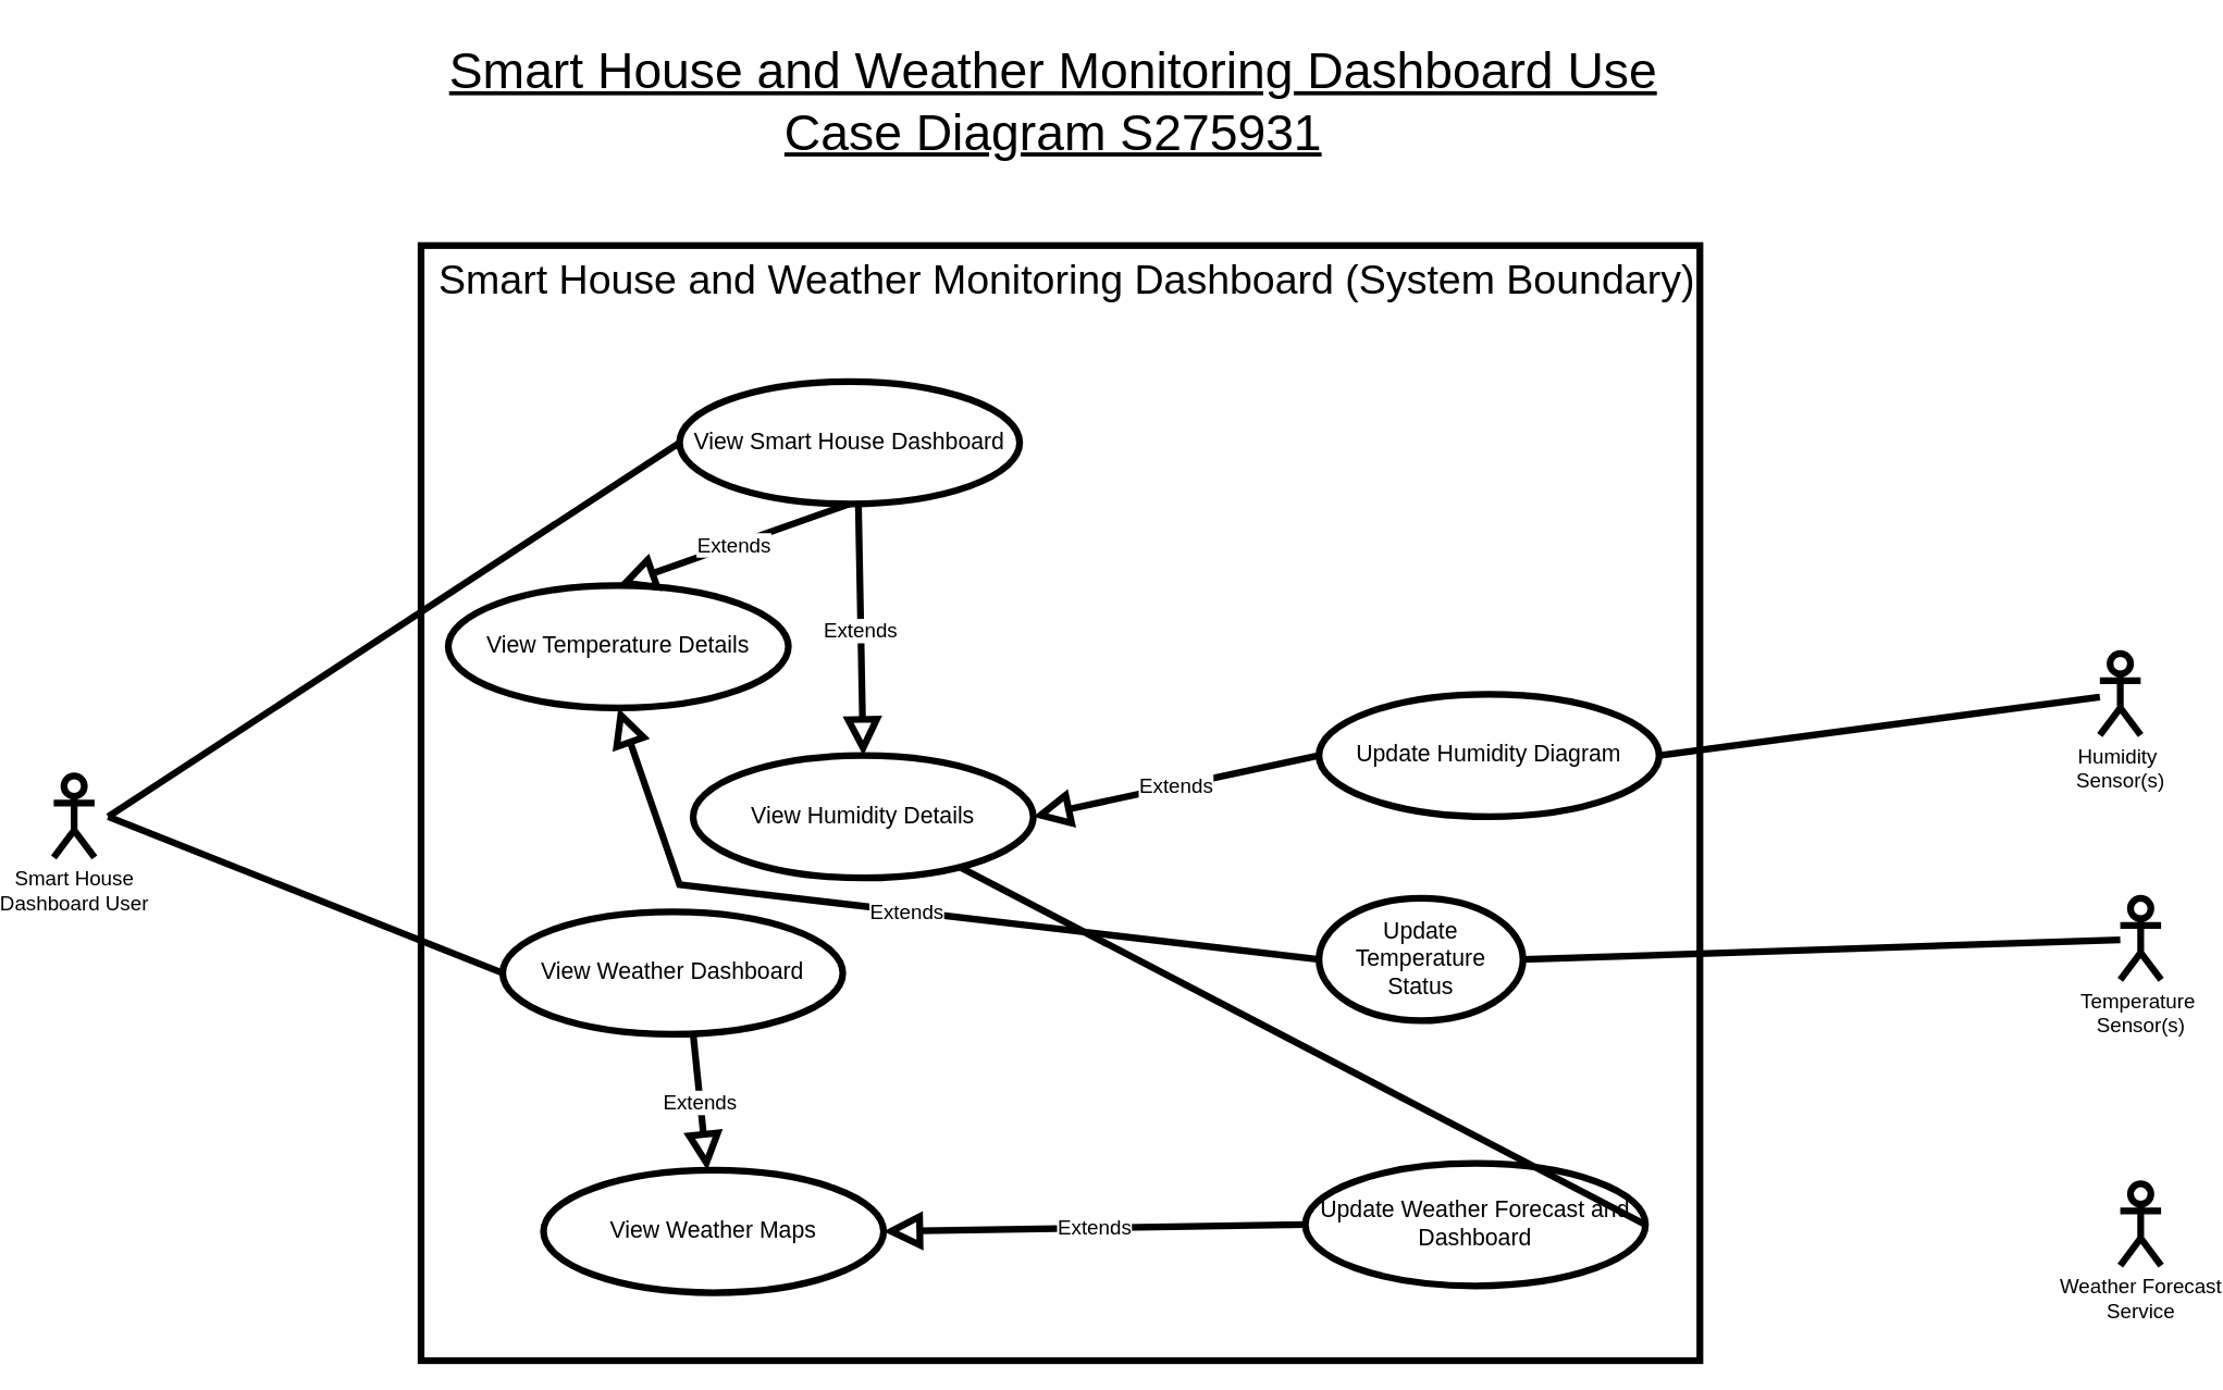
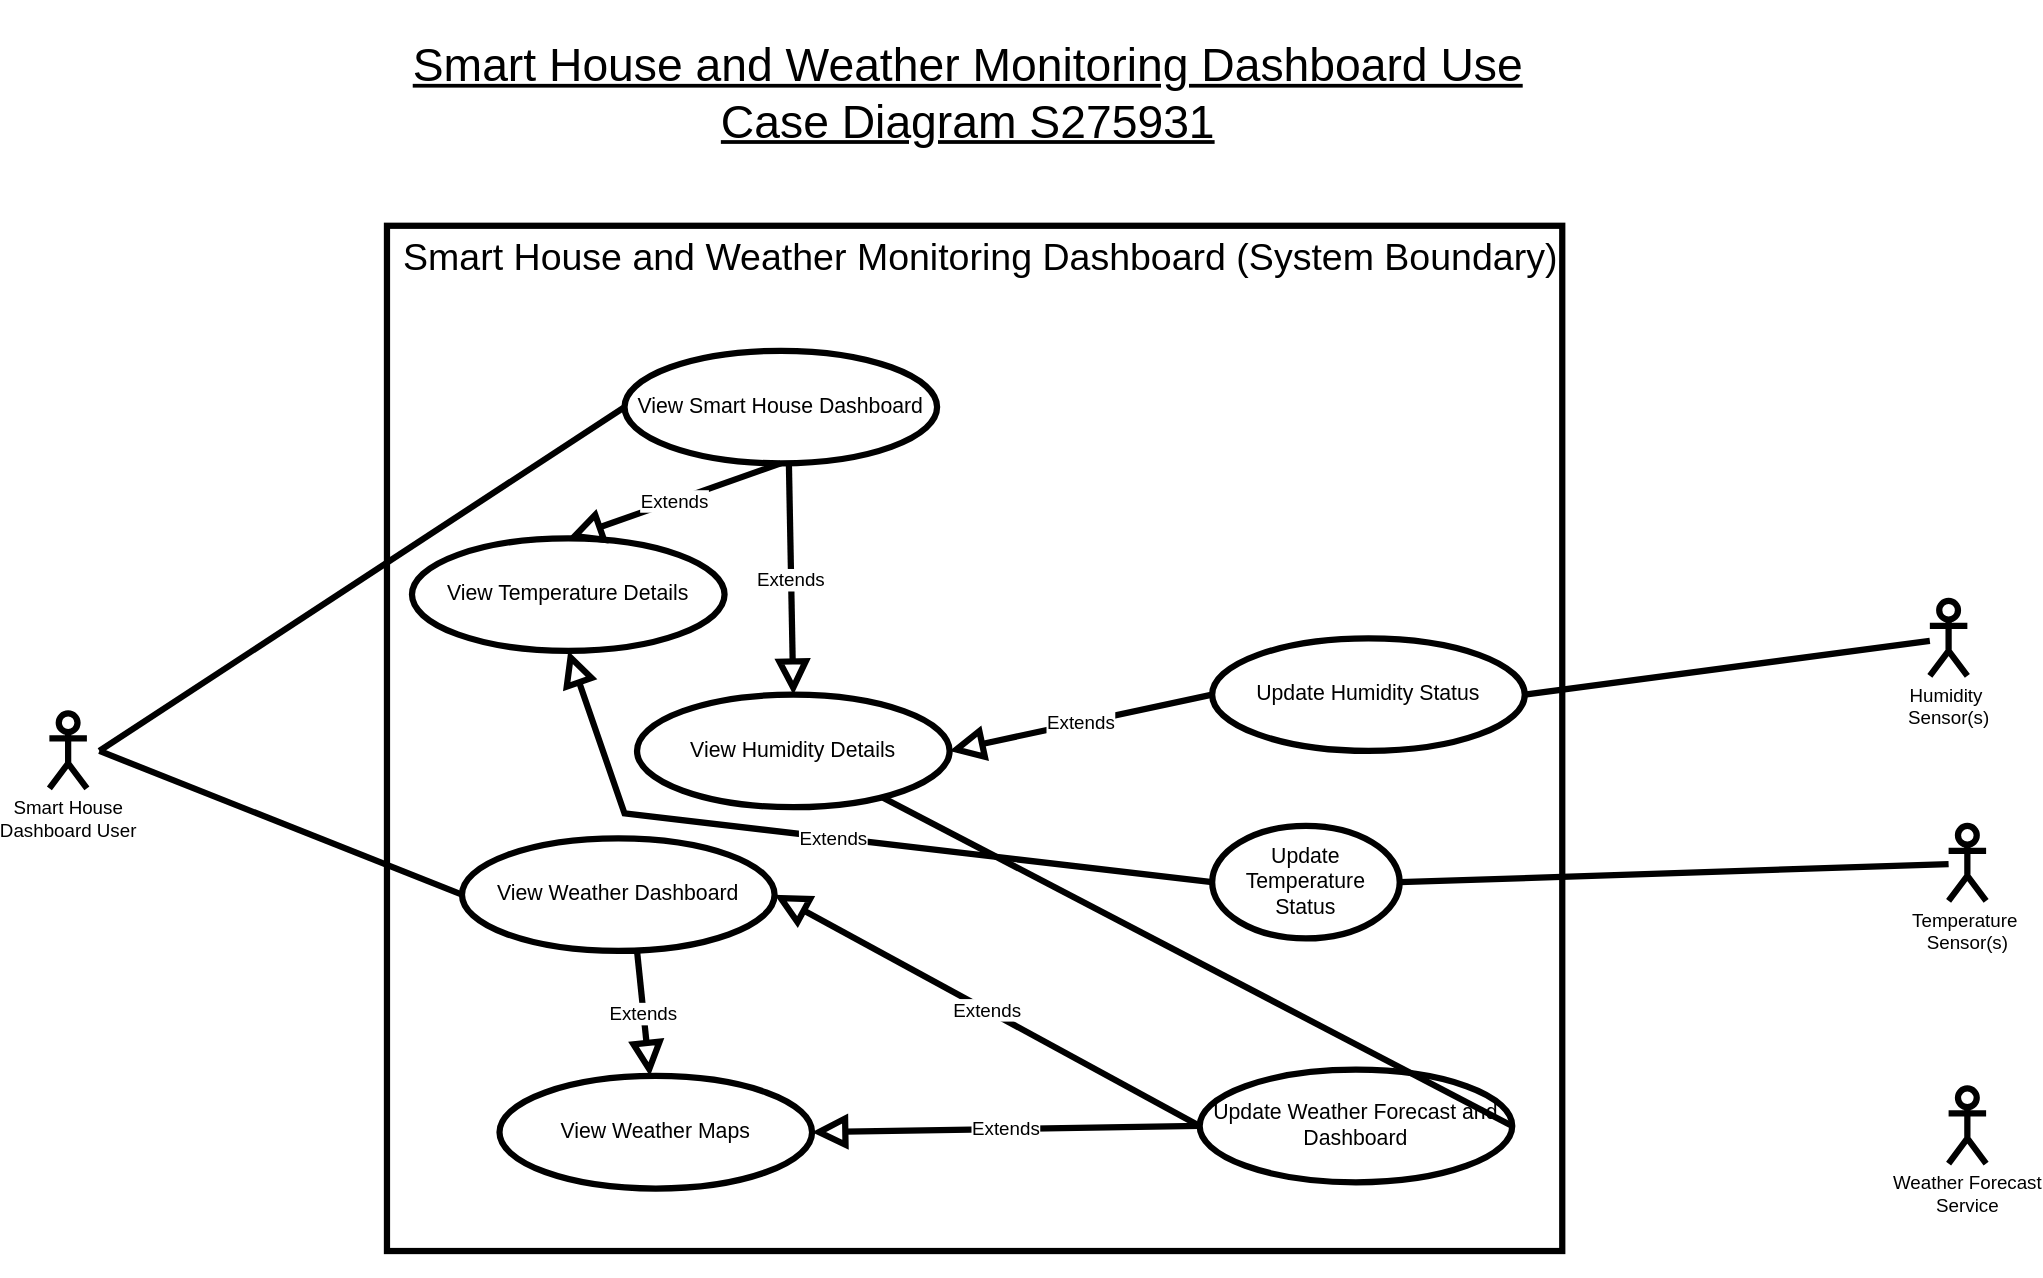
- <mxCell id="19" value="&lt;font style=&quot;font-size: 17px;&quot;&gt;Update Humidity Diagram&lt;/font&gt;" style="ellipse;whiteSpace=wrap;html=1;strokeWidth=5;" parent="1" vertex="1"><mxGeometry x="950" y="510" width="250" height="90" as="geometry" /></mxCell>
+ <mxCell id="19" value="&lt;font style=&quot;font-size: 17px;&quot;&gt;Update Humidity Status&lt;/font&gt;" style="ellipse;whiteSpace=wrap;html=1;strokeWidth=5;" parent="1" vertex="1"><mxGeometry x="950" y="510" width="250" height="90" as="geometry" /></mxCell>
+ <mxCell id="26" value="&lt;font style=&quot;font-size: 15px;&quot;&gt;Extends&lt;/font&gt;" style="endArrow=block;endSize=16;endFill=0;html=1;rounded=0;entryX=1;entryY=0.5;entryDx=0;entryDy=0;exitX=0;exitY=0.5;exitDx=0;exitDy=0;strokeWidth=5;" parent="1" source="20" target="6" edge="1"><mxGeometry width="160" relative="1" as="geometry"><mxPoint x="960" y="565" as="sourcePoint" /><mxPoint x="750" y="610" as="targetPoint" /></mxGeometry></mxCell>
